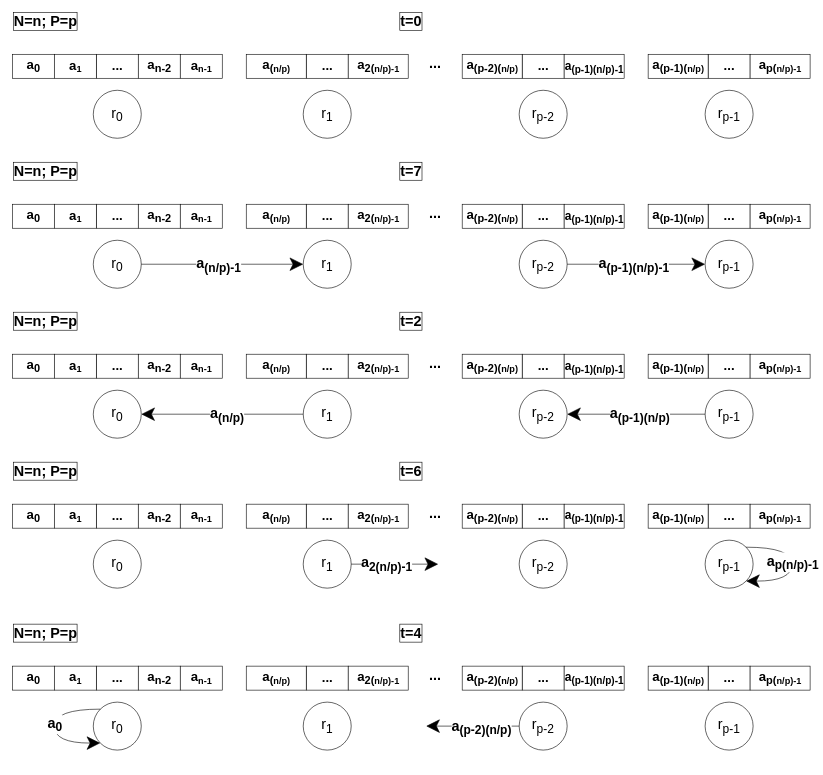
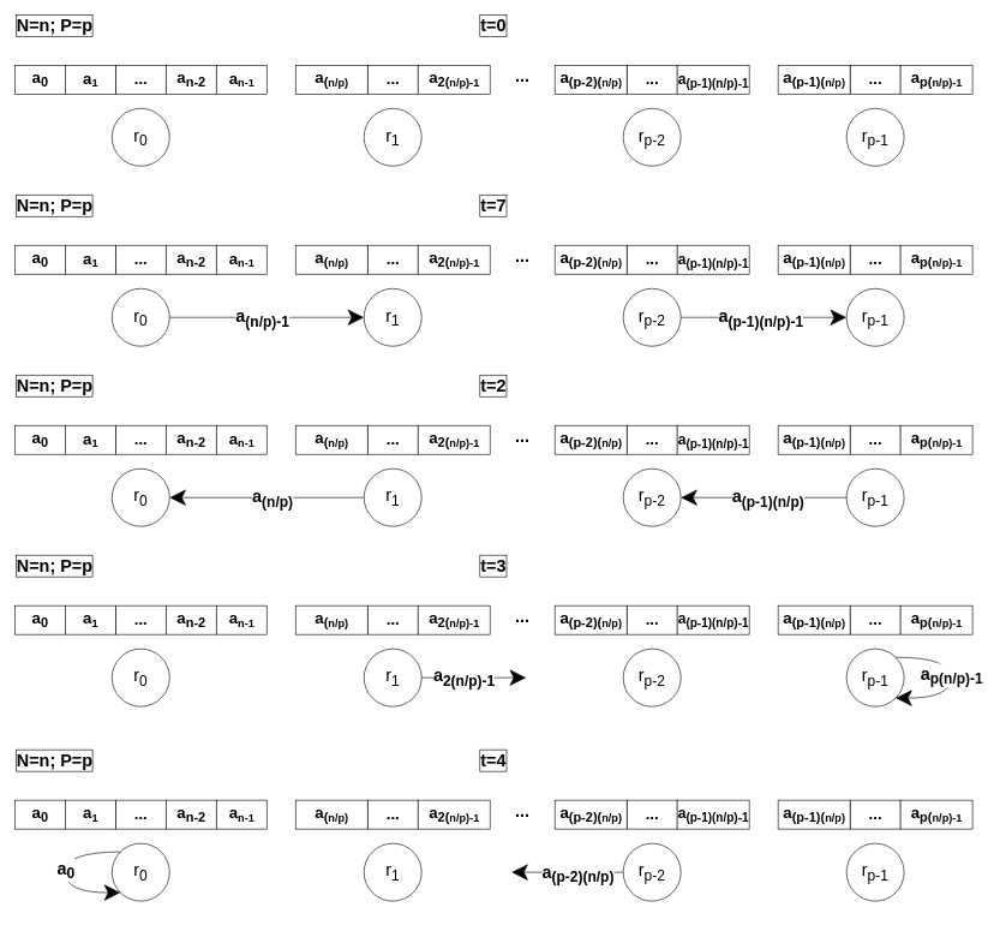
- <mxCell id="101" value="&lt;font style=&quot;font-size: 24px;&quot;&gt;&lt;b&gt;t=6&lt;/b&gt;&lt;/font&gt;" style="text;html=1;strokeColor=none;fillColor=none;align=center;verticalAlign=middle;whiteSpace=wrap;rounded=0;labelBorderColor=default;fontStyle=0" parent="79" vertex="1"><mxGeometry width="1330" height="30" as="geometry" /></mxCell>
+ <mxCell id="101" value="&lt;font style=&quot;font-size: 24px;&quot;&gt;&lt;b&gt;t=3&lt;/b&gt;&lt;/font&gt;" style="text;html=1;strokeColor=none;fillColor=none;align=center;verticalAlign=middle;whiteSpace=wrap;rounded=0;labelBorderColor=default;fontStyle=0" parent="79" vertex="1"><mxGeometry width="1330" height="30" as="geometry" /></mxCell>
